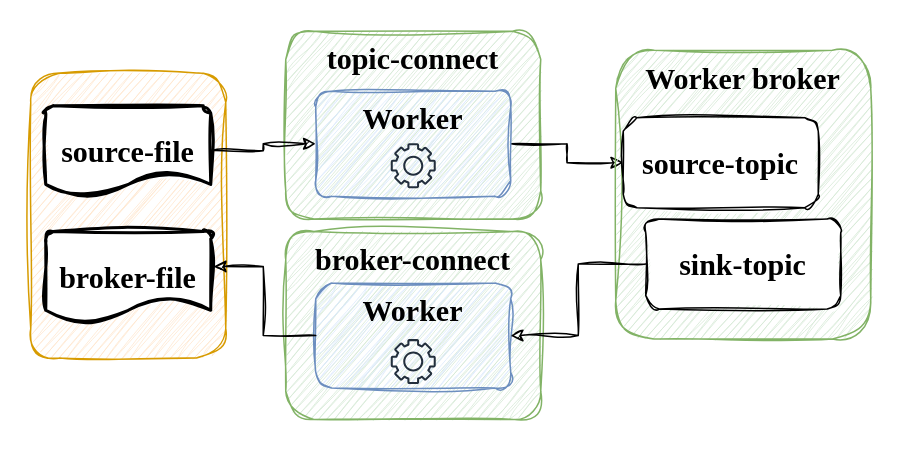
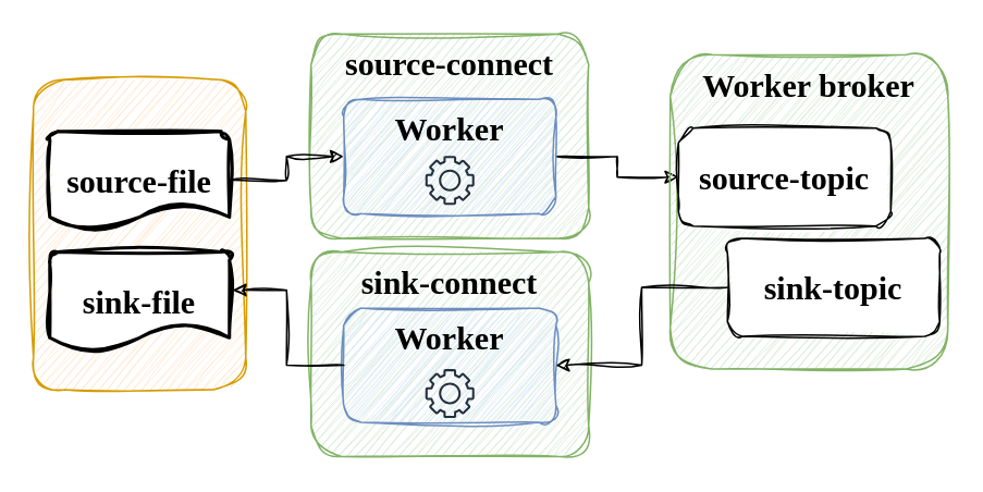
- <mxCell id="3" value="topic-connect" style="rounded=1;whiteSpace=wrap;html=1;sketch=1;hachureGap=4;jiggle=2;curveFitting=1;fontFamily=Architects Daughter;fontSource=https%3A%2F%2Ffonts.googleapis.com%2Fcss%3Ffamily%3DArchitects%2BDaughter;fontSize=20;verticalAlign=top;fontStyle=1;fillColor=#d5e8d4;strokeColor=#82b366;" parent="1" vertex="1"><mxGeometry x="190" y="20.17" width="170" height="125.22" as="geometry" /></mxCell>
+ <mxCell id="3" value="source-connect" style="rounded=1;whiteSpace=wrap;html=1;sketch=1;hachureGap=4;jiggle=2;curveFitting=1;fontFamily=Architects Daughter;fontSource=https%3A%2F%2Ffonts.googleapis.com%2Fcss%3Ffamily%3DArchitects%2BDaughter;fontSize=20;verticalAlign=top;fontStyle=1;fillColor=#d5e8d4;strokeColor=#82b366;" parent="1" vertex="1"><mxGeometry x="190" y="20.17" width="170" height="125.22" as="geometry" /></mxCell>
- <mxCell id="10" value="source-file" style="strokeWidth=2;html=1;shape=mxgraph.flowchart.document2;whiteSpace=wrap;size=0.25;sketch=1;hachureGap=4;jiggle=2;curveFitting=1;fontFamily=Architects Daughter;fontSource=https%3A%2F%2Ffonts.googleapis.com%2Fcss%3Ffamily%3DArchitects%2BDaughter;fontSize=20;fontStyle=1" vertex="1" parent="1"><mxGeometry x="30" y="69.78" width="110" height="60" as="geometry" /></mxCell>
+ <mxCell id="10" value="source-file" style="strokeWidth=2;html=1;shape=mxgraph.flowchart.document2;whiteSpace=wrap;size=0.25;sketch=1;hachureGap=4;jiggle=2;curveFitting=1;fontFamily=Architects Daughter;fontSource=https%3A%2F%2Ffonts.googleapis.com%2Fcss%3Ffamily%3DArchitects%2BDaughter;fontSize=20;fontStyle=1" vertex="1" parent="1"><mxGeometry x="30" y="79.78" width="110" height="60" as="geometry" /></mxCell>
- <mxCell id="2" value="broker-connect" style="rounded=1;whiteSpace=wrap;html=1;sketch=1;hachureGap=4;jiggle=2;curveFitting=1;fontFamily=Architects Daughter;fontSource=https%3A%2F%2Ffonts.googleapis.com%2Fcss%3Ffamily%3DArchitects%2BDaughter;fontSize=20;verticalAlign=top;fontStyle=1;fillColor=#d5e8d4;strokeColor=#82b366;" vertex="1" parent="1"><mxGeometry x="190" y="153.7" width="170" height="125.22" as="geometry" /></mxCell>
+ <mxCell id="2" value="sink-connect" style="rounded=1;whiteSpace=wrap;html=1;sketch=1;hachureGap=4;jiggle=2;curveFitting=1;fontFamily=Architects Daughter;fontSource=https%3A%2F%2Ffonts.googleapis.com%2Fcss%3Ffamily%3DArchitects%2BDaughter;fontSize=20;verticalAlign=top;fontStyle=1;fillColor=#d5e8d4;strokeColor=#82b366;" vertex="1" parent="1"><mxGeometry x="190" y="153.7" width="170" height="125.22" as="geometry" /></mxCell>
- <mxCell id="16" value="sink-topic" style="rounded=1;whiteSpace=wrap;html=1;sketch=1;hachureGap=4;jiggle=2;curveFitting=1;fontFamily=Architects Daughter;fontSource=https%3A%2F%2Ffonts.googleapis.com%2Fcss%3Ffamily%3DArchitects%2BDaughter;fontSize=20;fontStyle=1" vertex="1" parent="1"><mxGeometry x="430" y="145.39" width="130" height="60" as="geometry" /></mxCell>
+ <mxCell id="16" value="sink-topic" style="rounded=1;whiteSpace=wrap;html=1;sketch=1;hachureGap=4;jiggle=2;curveFitting=1;fontFamily=Architects Daughter;fontSource=https%3A%2F%2Ffonts.googleapis.com%2Fcss%3Ffamily%3DArchitects%2BDaughter;fontSize=20;fontStyle=1" vertex="1" parent="1"><mxGeometry x="445" y="145.39" width="130" height="60" as="geometry" /></mxCell>
- <mxCell id="11" value="broker-file" style="strokeWidth=2;html=1;shape=mxgraph.flowchart.document2;whiteSpace=wrap;size=0.25;sketch=1;hachureGap=4;jiggle=2;curveFitting=1;fontFamily=Architects Daughter;fontSource=https%3A%2F%2Ffonts.googleapis.com%2Fcss%3Ffamily%3DArchitects%2BDaughter;fontSize=20;fontStyle=1" vertex="1" parent="1"><mxGeometry x="30" y="153.7" width="110" height="60" as="geometry" /></mxCell>
+ <mxCell id="11" value="sink-file" style="strokeWidth=2;html=1;shape=mxgraph.flowchart.document2;whiteSpace=wrap;size=0.25;sketch=1;hachureGap=4;jiggle=2;curveFitting=1;fontFamily=Architects Daughter;fontSource=https%3A%2F%2Ffonts.googleapis.com%2Fcss%3Ffamily%3DArchitects%2BDaughter;fontSize=20;fontStyle=1" vertex="1" parent="1"><mxGeometry x="30" y="153.7" width="110" height="60" as="geometry" /></mxCell>
